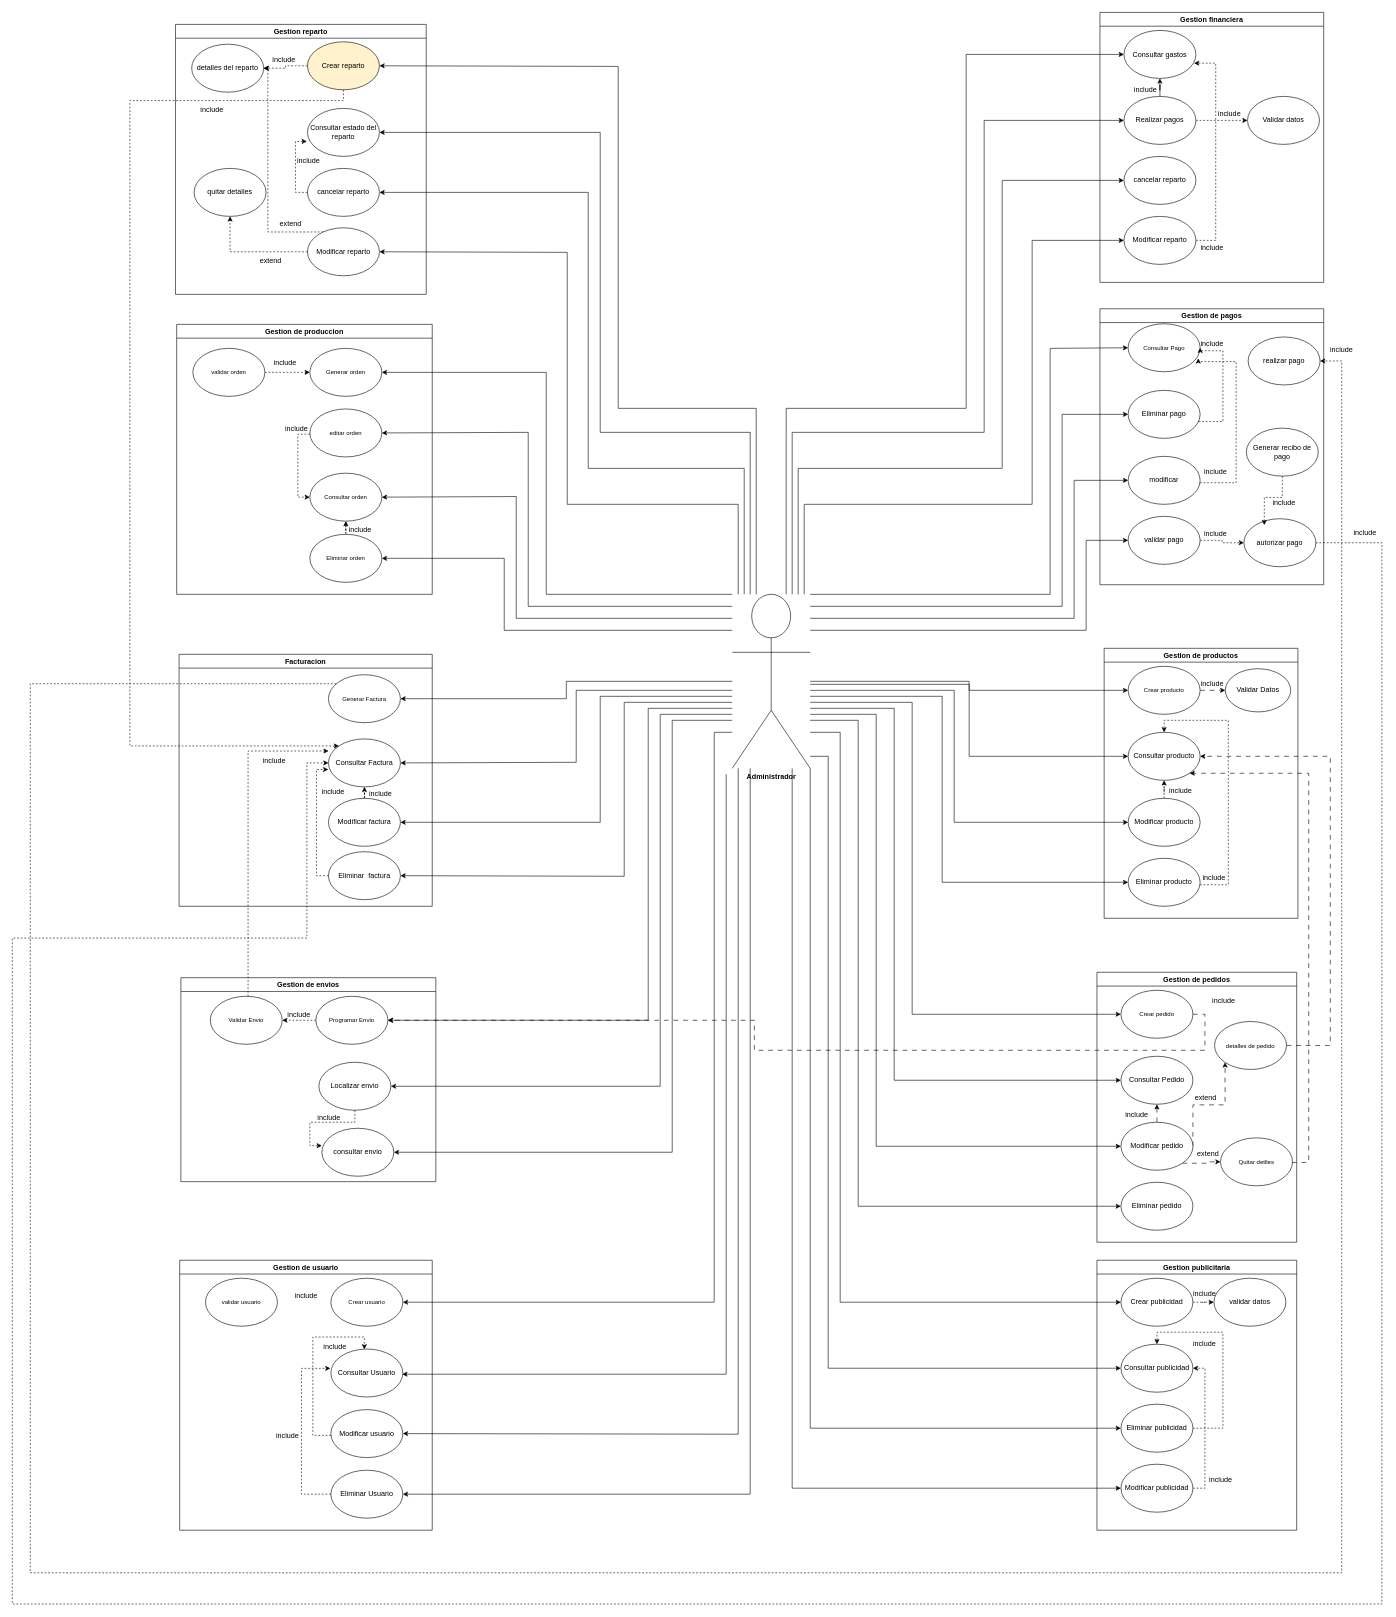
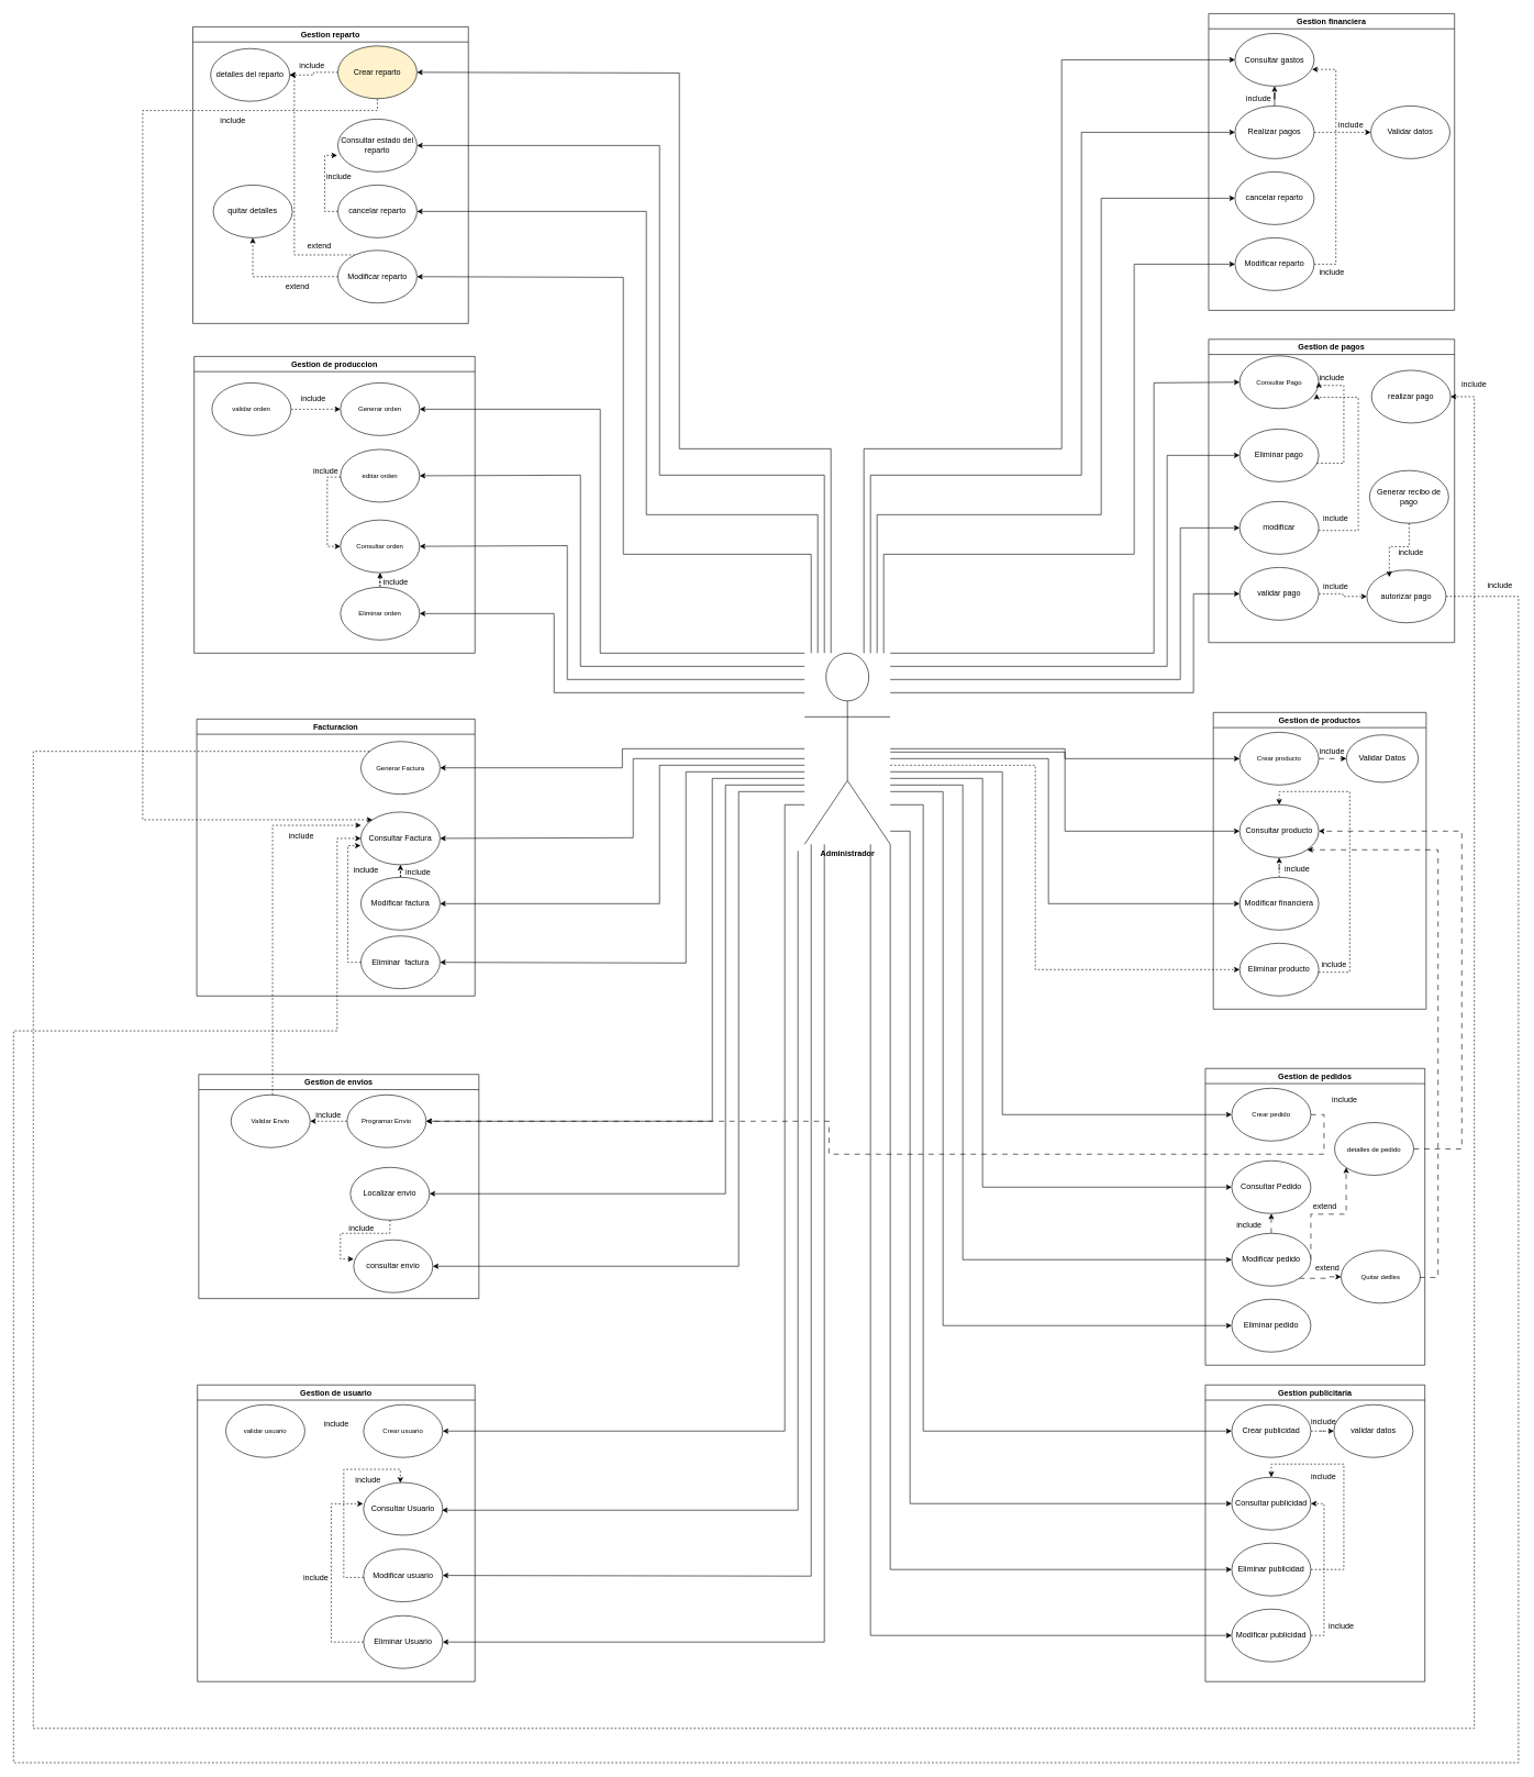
- <mxCell id="32" style="edgeStyle=orthogonalEdgeStyle;rounded=0;orthogonalLoop=1;jettySize=auto;html=1;entryX=0;entryY=0.5;entryDx=0;entryDy=0;" edge="1" parent="1" source="41" target="65"><mxGeometry relative="1" as="geometry"><Array as="points"><mxPoint x="1570" y="1160" /><mxPoint x="1570" y="1470" /></Array></mxGeometry></mxCell>
+ <mxCell id="32" style="edgeStyle=orthogonalEdgeStyle;rounded=0;orthogonalLoop=1;jettySize=auto;html=1;entryX=0;entryY=0.5;entryDx=0;entryDy=0;dashed=1;" edge="1" parent="1" source="41" target="65"><mxGeometry relative="1" as="geometry"><Array as="points"><mxPoint x="1570" y="1160" /><mxPoint x="1570" y="1470" /></Array></mxGeometry></mxCell>
- <mxCell id="62" value="Modificar producto" style="ellipse;whiteSpace=wrap;html=1;" vertex="1" parent="58"><mxGeometry x="40" y="250" width="120" height="80" as="geometry" /></mxCell>
+ <mxCell id="62" value="Modificar financiera" style="ellipse;whiteSpace=wrap;html=1;" vertex="1" parent="58"><mxGeometry x="40" y="250" width="120" height="80" as="geometry" /></mxCell>
